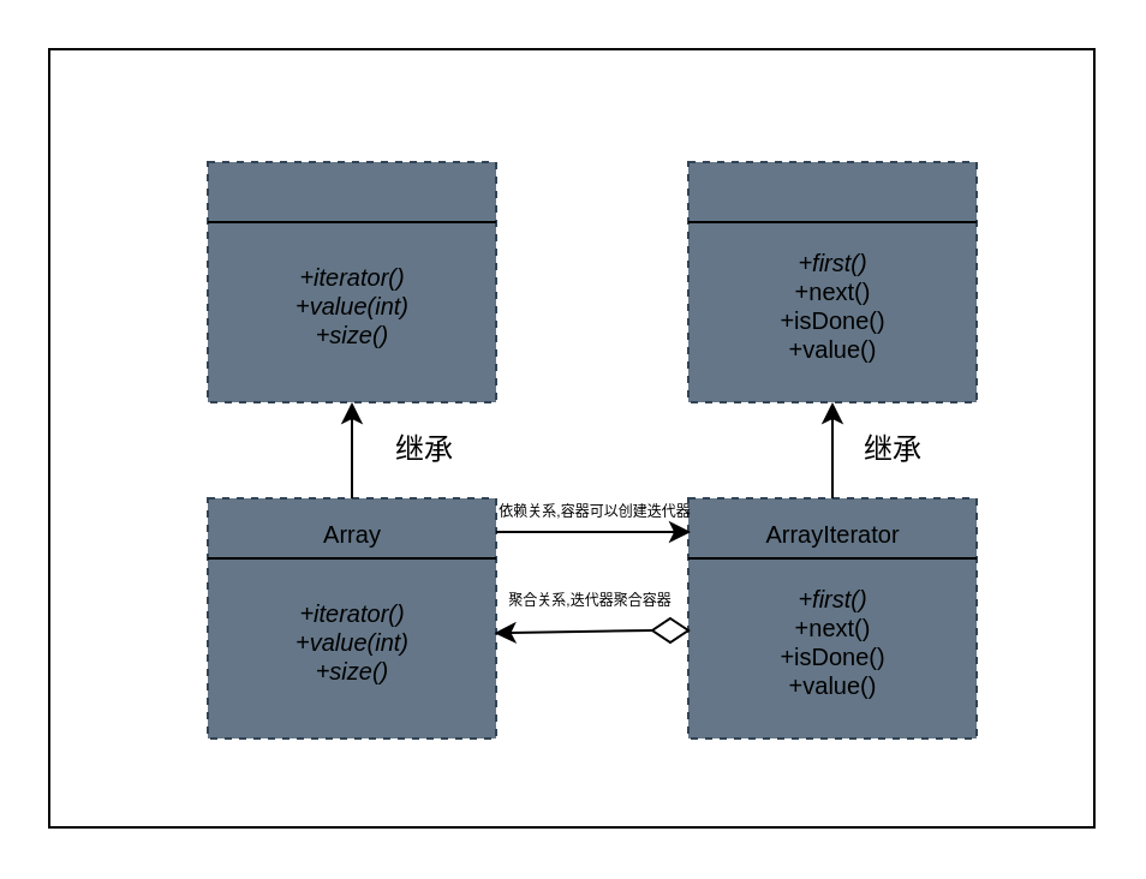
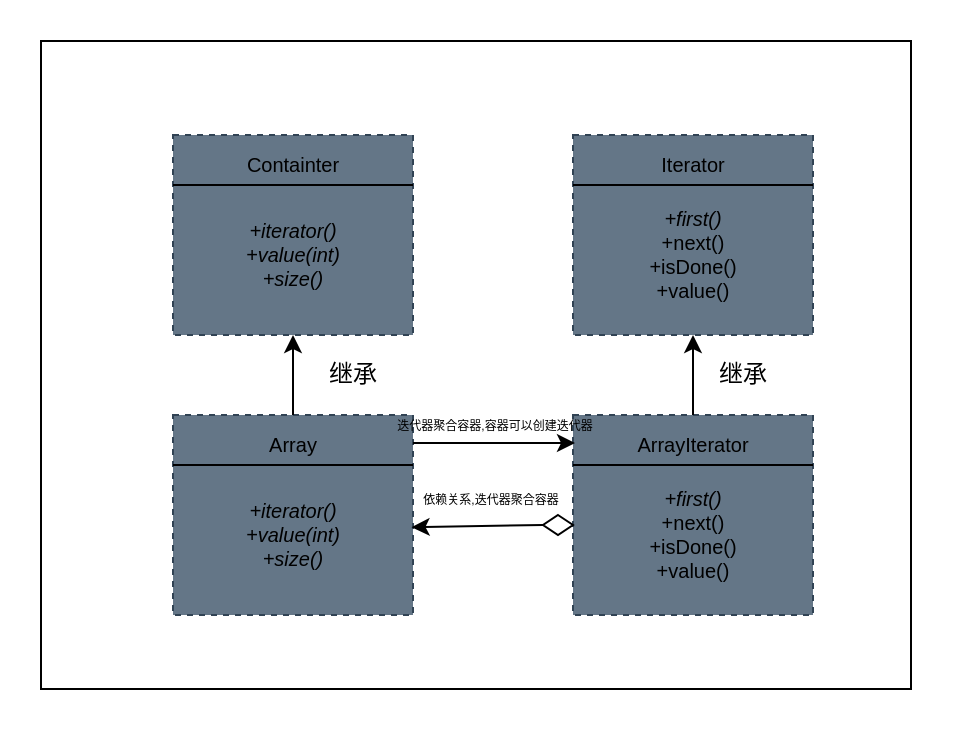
+ <mxCell id="7" value="Containter" style="text;html=1;align=center;verticalAlign=middle;resizable=0;points=[];autosize=1;strokeColor=none;fillColor=none;fontSize=10;dashed=1;" vertex="1" parent="4"><mxGeometry x="25" width="70" height="30" as="geometry" /></mxCell>
+ <mxCell id="12" value="Iterator" style="text;html=1;align=center;verticalAlign=middle;resizable=0;points=[];autosize=1;strokeColor=none;fillColor=none;fontSize=10;dashed=1;" vertex="1" parent="9"><mxGeometry x="30" width="60" height="30" as="geometry" /></mxCell>
- <mxCell id="29" value="&lt;font style=&quot;font-size: 6px;&quot;&gt;依赖关系,容器可以创建迭代器&lt;/font&gt;" style="text;html=1;align=center;verticalAlign=middle;resizable=0;points=[];autosize=1;strokeColor=none;fillColor=none;" vertex="1" parent="3"><mxGeometry x="111" y="130" width="99" height="27" as="geometry" /></mxCell>
+ <mxCell id="29" value="&lt;font style=&quot;font-size: 6px;&quot;&gt;迭代器聚合容器,容器可以创建迭代器&lt;/font&gt;" style="text;html=1;align=center;verticalAlign=middle;resizable=0;points=[];autosize=1;strokeColor=none;fillColor=none;" vertex="1" parent="3"><mxGeometry x="111" y="130" width="99" height="27" as="geometry" /></mxCell>
- <mxCell id="32" value="聚合关系,迭代器聚合容器" style="text;html=1;align=center;verticalAlign=middle;resizable=0;points=[];autosize=1;strokeColor=none;fillColor=none;fontSize=6;" vertex="1" parent="3"><mxGeometry x="115" y="172" width="87" height="21" as="geometry" /></mxCell>
+ <mxCell id="32" value="依赖关系,迭代器聚合容器" style="text;html=1;align=center;verticalAlign=middle;resizable=0;points=[];autosize=1;strokeColor=none;fillColor=none;fontSize=6;" vertex="1" parent="3"><mxGeometry x="115" y="172" width="87" height="21" as="geometry" /></mxCell>
